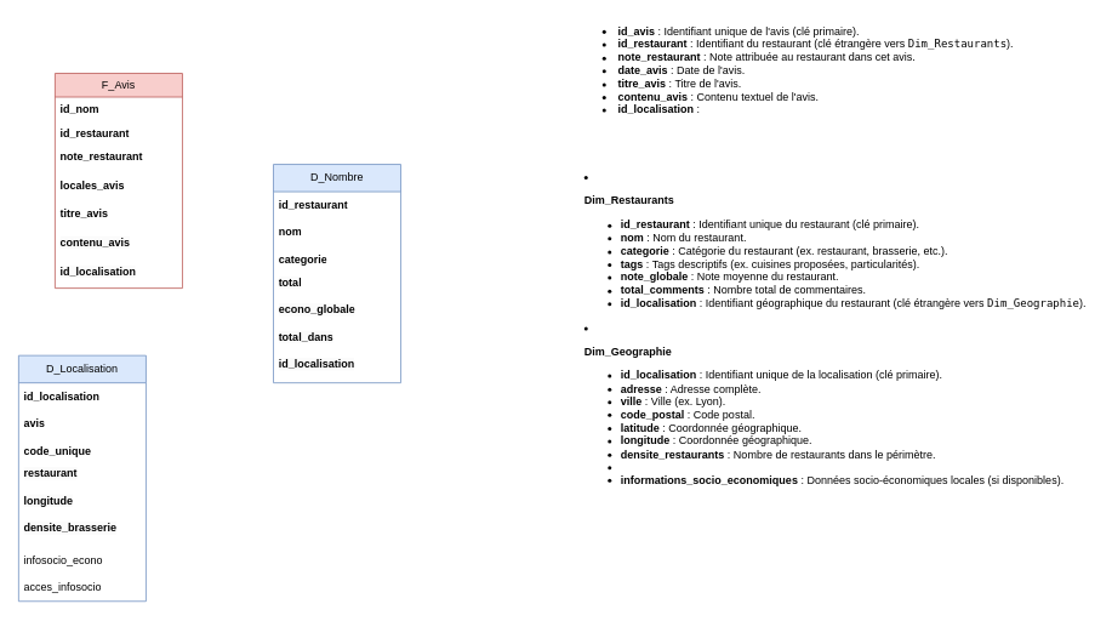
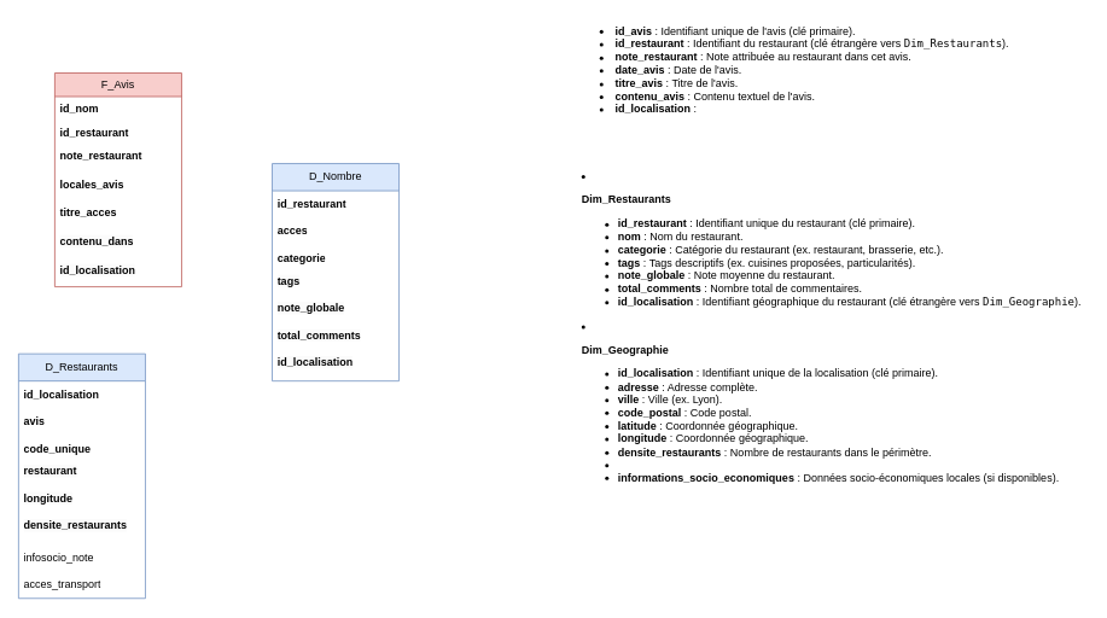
- <mxCell id="15" value="&lt;strong&gt;titre_avis&lt;/strong&gt;" style="text;strokeColor=none;fillColor=none;align=left;verticalAlign=top;spacingLeft=4;spacingRight=4;overflow=hidden;rotatable=0;points=[[0,0.5],[1,0.5]];portConstraint=eastwest;whiteSpace=wrap;html=1;" vertex="1" parent="10"><mxGeometry y="140" width="140" height="32" as="geometry" /></mxCell>
+ <mxCell id="15" value="&lt;strong&gt;titre_acces&lt;/strong&gt;" style="text;strokeColor=none;fillColor=none;align=left;verticalAlign=top;spacingLeft=4;spacingRight=4;overflow=hidden;rotatable=0;points=[[0,0.5],[1,0.5]];portConstraint=eastwest;whiteSpace=wrap;html=1;" vertex="1" parent="10"><mxGeometry y="140" width="140" height="32" as="geometry" /></mxCell>
- <mxCell id="4" value="&lt;strong&gt;nom&lt;/strong&gt;" style="text;strokeColor=none;fillColor=none;align=left;verticalAlign=middle;spacingLeft=4;spacingRight=4;overflow=hidden;points=[[0,0.5],[1,0.5]];portConstraint=eastwest;rotatable=0;whiteSpace=wrap;html=1;" vertex="1" parent="2"><mxGeometry y="60" width="140" height="30" as="geometry" /></mxCell>
+ <mxCell id="4" value="&lt;strong&gt;acces&lt;/strong&gt;" style="text;strokeColor=none;fillColor=none;align=left;verticalAlign=middle;spacingLeft=4;spacingRight=4;overflow=hidden;points=[[0,0.5],[1,0.5]];portConstraint=eastwest;rotatable=0;whiteSpace=wrap;html=1;" vertex="1" parent="2"><mxGeometry y="60" width="140" height="30" as="geometry" /></mxCell>
- <mxCell id="16" value="&lt;strong style=&quot;forced-color-adjust: none; color: rgb(0, 0, 0); font-family: Helvetica; font-size: 12px; font-style: normal; font-variant-ligatures: normal; font-variant-caps: normal; letter-spacing: normal; orphans: 2; text-align: left; text-indent: 0px; text-transform: none; widows: 2; word-spacing: 0px; -webkit-text-stroke-width: 0px; white-space: normal; background-color: rgb(251, 251, 251); text-decoration-thickness: initial; text-decoration-style: initial; text-decoration-color: initial;&quot;&gt;contenu_avis&lt;/strong&gt;&lt;div&gt;&lt;br/&gt;&lt;/div&gt;" style="text;strokeColor=none;fillColor=none;align=left;verticalAlign=top;spacingLeft=4;spacingRight=4;overflow=hidden;rotatable=0;points=[[0,0.5],[1,0.5]];portConstraint=eastwest;whiteSpace=wrap;html=1;" vertex="1" parent="10"><mxGeometry y="172" width="140" height="32" as="geometry" /></mxCell>
+ <mxCell id="16" value="&lt;strong style=&quot;forced-color-adjust: none; color: rgb(0, 0, 0); font-family: Helvetica; font-size: 12px; font-style: normal; font-variant-ligatures: normal; font-variant-caps: normal; letter-spacing: normal; orphans: 2; text-align: left; text-indent: 0px; text-transform: none; widows: 2; word-spacing: 0px; -webkit-text-stroke-width: 0px; white-space: normal; background-color: rgb(251, 251, 251); text-decoration-thickness: initial; text-decoration-style: initial; text-decoration-color: initial;&quot;&gt;contenu_dans&lt;/strong&gt;&lt;div&gt;&lt;br/&gt;&lt;/div&gt;" style="text;strokeColor=none;fillColor=none;align=left;verticalAlign=top;spacingLeft=4;spacingRight=4;overflow=hidden;rotatable=0;points=[[0,0.5],[1,0.5]];portConstraint=eastwest;whiteSpace=wrap;html=1;" vertex="1" parent="10"><mxGeometry y="172" width="140" height="32" as="geometry" /></mxCell>
- <mxCell id="6" value="&lt;div&gt;&lt;strong style=&quot;color: rgb(0, 0, 0); background-color: rgb(251, 251, 251);&quot;&gt;total&lt;/strong&gt;&lt;/div&gt;&lt;div&gt;&lt;strong style=&quot;forced-color-adjust: none; color: rgb(0, 0, 0); font-family: Helvetica; font-size: 12px; font-style: normal; font-variant-ligatures: normal; font-variant-caps: normal; letter-spacing: normal; orphans: 2; text-align: left; text-indent: 0px; text-transform: none; widows: 2; word-spacing: 0px; -webkit-text-stroke-width: 0px; white-space: normal; background-color: rgb(251, 251, 251); text-decoration-thickness: initial; text-decoration-style: initial; text-decoration-color: initial;&quot;&gt;&lt;br&gt;&lt;/strong&gt;&lt;/div&gt;" style="text;strokeColor=none;fillColor=none;align=left;verticalAlign=middle;spacingLeft=4;spacingRight=4;overflow=hidden;points=[[0,0.5],[1,0.5]];portConstraint=eastwest;rotatable=0;whiteSpace=wrap;html=1;" vertex="1" parent="2"><mxGeometry y="120" width="140" height="30" as="geometry" /></mxCell>
+ <mxCell id="6" value="&lt;div&gt;&lt;strong style=&quot;color: rgb(0, 0, 0); background-color: rgb(251, 251, 251);&quot;&gt;tags&lt;/strong&gt;&lt;/div&gt;&lt;div&gt;&lt;strong style=&quot;forced-color-adjust: none; color: rgb(0, 0, 0); font-family: Helvetica; font-size: 12px; font-style: normal; font-variant-ligatures: normal; font-variant-caps: normal; letter-spacing: normal; orphans: 2; text-align: left; text-indent: 0px; text-transform: none; widows: 2; word-spacing: 0px; -webkit-text-stroke-width: 0px; white-space: normal; background-color: rgb(251, 251, 251); text-decoration-thickness: initial; text-decoration-style: initial; text-decoration-color: initial;&quot;&gt;&lt;br&gt;&lt;/strong&gt;&lt;/div&gt;" style="text;strokeColor=none;fillColor=none;align=left;verticalAlign=middle;spacingLeft=4;spacingRight=4;overflow=hidden;points=[[0,0.5],[1,0.5]];portConstraint=eastwest;rotatable=0;whiteSpace=wrap;html=1;" vertex="1" parent="2"><mxGeometry y="120" width="140" height="30" as="geometry" /></mxCell>
- <mxCell id="7" value="&lt;strong style=&quot;forced-color-adjust: none; color: rgb(0, 0, 0); font-family: Helvetica; font-size: 12px; font-style: normal; font-variant-ligatures: normal; font-variant-caps: normal; letter-spacing: normal; orphans: 2; text-align: left; text-indent: 0px; text-transform: none; widows: 2; word-spacing: 0px; -webkit-text-stroke-width: 0px; white-space: normal; background-color: rgb(251, 251, 251); text-decoration-thickness: initial; text-decoration-style: initial; text-decoration-color: initial;&quot;&gt;econo_globale&lt;/strong&gt;&lt;div&gt;&lt;br/&gt;&lt;/div&gt;" style="text;strokeColor=none;fillColor=none;align=left;verticalAlign=middle;spacingLeft=4;spacingRight=4;overflow=hidden;points=[[0,0.5],[1,0.5]];portConstraint=eastwest;rotatable=0;whiteSpace=wrap;html=1;" vertex="1" parent="2"><mxGeometry y="150" width="140" height="30" as="geometry" /></mxCell>
+ <mxCell id="7" value="&lt;strong style=&quot;forced-color-adjust: none; color: rgb(0, 0, 0); font-family: Helvetica; font-size: 12px; font-style: normal; font-variant-ligatures: normal; font-variant-caps: normal; letter-spacing: normal; orphans: 2; text-align: left; text-indent: 0px; text-transform: none; widows: 2; word-spacing: 0px; -webkit-text-stroke-width: 0px; white-space: normal; background-color: rgb(251, 251, 251); text-decoration-thickness: initial; text-decoration-style: initial; text-decoration-color: initial;&quot;&gt;note_globale&lt;/strong&gt;&lt;div&gt;&lt;br/&gt;&lt;/div&gt;" style="text;strokeColor=none;fillColor=none;align=left;verticalAlign=middle;spacingLeft=4;spacingRight=4;overflow=hidden;points=[[0,0.5],[1,0.5]];portConstraint=eastwest;rotatable=0;whiteSpace=wrap;html=1;" vertex="1" parent="2"><mxGeometry y="150" width="140" height="30" as="geometry" /></mxCell>
- <mxCell id="8" value="&lt;strong style=&quot;forced-color-adjust: none; color: rgb(0, 0, 0); font-family: Helvetica; font-size: 12px; font-style: normal; font-variant-ligatures: normal; font-variant-caps: normal; letter-spacing: normal; orphans: 2; text-align: left; text-indent: 0px; text-transform: none; widows: 2; word-spacing: 0px; -webkit-text-stroke-width: 0px; white-space: normal; background-color: rgb(251, 251, 251); text-decoration-thickness: initial; text-decoration-style: initial; text-decoration-color: initial;&quot;&gt;total_dans&lt;/strong&gt;&lt;div&gt;&lt;br/&gt;&lt;/div&gt;" style="text;strokeColor=none;fillColor=none;align=left;verticalAlign=middle;spacingLeft=4;spacingRight=4;overflow=hidden;points=[[0,0.5],[1,0.5]];portConstraint=eastwest;rotatable=0;whiteSpace=wrap;html=1;" vertex="1" parent="2"><mxGeometry y="180" width="140" height="30" as="geometry" /></mxCell>
+ <mxCell id="8" value="&lt;strong style=&quot;forced-color-adjust: none; color: rgb(0, 0, 0); font-family: Helvetica; font-size: 12px; font-style: normal; font-variant-ligatures: normal; font-variant-caps: normal; letter-spacing: normal; orphans: 2; text-align: left; text-indent: 0px; text-transform: none; widows: 2; word-spacing: 0px; -webkit-text-stroke-width: 0px; white-space: normal; background-color: rgb(251, 251, 251); text-decoration-thickness: initial; text-decoration-style: initial; text-decoration-color: initial;&quot;&gt;total_comments&lt;/strong&gt;&lt;div&gt;&lt;br/&gt;&lt;/div&gt;" style="text;strokeColor=none;fillColor=none;align=left;verticalAlign=middle;spacingLeft=4;spacingRight=4;overflow=hidden;points=[[0,0.5],[1,0.5]];portConstraint=eastwest;rotatable=0;whiteSpace=wrap;html=1;" vertex="1" parent="2"><mxGeometry y="180" width="140" height="30" as="geometry" /></mxCell>
- <mxCell id="18" value="D_Localisation" style="swimlane;fontStyle=0;childLayout=stackLayout;horizontal=1;startSize=30;horizontalStack=0;resizeParent=1;resizeParentMax=0;resizeLast=0;collapsible=1;marginBottom=0;whiteSpace=wrap;html=1;fillColor=#dae8fc;strokeColor=#6c8ebf;" vertex="1" parent="1"><mxGeometry x="20" y="390" width="140" height="270" as="geometry" /></mxCell>
+ <mxCell id="18" value="D_Restaurants" style="swimlane;fontStyle=0;childLayout=stackLayout;horizontal=1;startSize=30;horizontalStack=0;resizeParent=1;resizeParentMax=0;resizeLast=0;collapsible=1;marginBottom=0;whiteSpace=wrap;html=1;fillColor=#dae8fc;strokeColor=#6c8ebf;" vertex="1" parent="1"><mxGeometry x="20" y="390" width="140" height="270" as="geometry" /></mxCell>
- <mxCell id="24" value="&lt;strong style=&quot;forced-color-adjust: none; color: rgb(0, 0, 0); font-family: Helvetica; font-size: 12px; font-style: normal; font-variant-ligatures: normal; font-variant-caps: normal; letter-spacing: normal; orphans: 2; text-align: left; text-indent: 0px; text-transform: none; widows: 2; word-spacing: 0px; -webkit-text-stroke-width: 0px; white-space: normal; background-color: rgb(251, 251, 251); text-decoration-thickness: initial; text-decoration-style: initial; text-decoration-color: initial;&quot;&gt;densite_brasserie&lt;/strong&gt;&lt;div&gt;&lt;br/&gt;&lt;/div&gt;" style="text;strokeColor=none;fillColor=none;align=left;verticalAlign=middle;spacingLeft=4;spacingRight=4;overflow=hidden;points=[[0,0.5],[1,0.5]];portConstraint=eastwest;rotatable=0;whiteSpace=wrap;html=1;" vertex="1" parent="18"><mxGeometry y="180" width="140" height="30" as="geometry" /></mxCell>
+ <mxCell id="24" value="&lt;strong style=&quot;forced-color-adjust: none; color: rgb(0, 0, 0); font-family: Helvetica; font-size: 12px; font-style: normal; font-variant-ligatures: normal; font-variant-caps: normal; letter-spacing: normal; orphans: 2; text-align: left; text-indent: 0px; text-transform: none; widows: 2; word-spacing: 0px; -webkit-text-stroke-width: 0px; white-space: normal; background-color: rgb(251, 251, 251); text-decoration-thickness: initial; text-decoration-style: initial; text-decoration-color: initial;&quot;&gt;densite_restaurants&lt;/strong&gt;&lt;div&gt;&lt;br/&gt;&lt;/div&gt;" style="text;strokeColor=none;fillColor=none;align=left;verticalAlign=middle;spacingLeft=4;spacingRight=4;overflow=hidden;points=[[0,0.5],[1,0.5]];portConstraint=eastwest;rotatable=0;whiteSpace=wrap;html=1;" vertex="1" parent="18"><mxGeometry y="180" width="140" height="30" as="geometry" /></mxCell>
- <mxCell id="25" value="infosocio_econo" style="text;strokeColor=none;fillColor=none;align=left;verticalAlign=middle;spacingLeft=4;spacingRight=4;overflow=hidden;points=[[0,0.5],[1,0.5]];portConstraint=eastwest;rotatable=0;whiteSpace=wrap;html=1;" vertex="1" parent="18"><mxGeometry y="210" width="140" height="30" as="geometry" /></mxCell>
+ <mxCell id="25" value="infosocio_note" style="text;strokeColor=none;fillColor=none;align=left;verticalAlign=middle;spacingLeft=4;spacingRight=4;overflow=hidden;points=[[0,0.5],[1,0.5]];portConstraint=eastwest;rotatable=0;whiteSpace=wrap;html=1;" vertex="1" parent="18"><mxGeometry y="210" width="140" height="30" as="geometry" /></mxCell>
- <mxCell id="26" value="acces_infosocio" style="text;strokeColor=none;fillColor=none;align=left;verticalAlign=middle;spacingLeft=4;spacingRight=4;overflow=hidden;points=[[0,0.5],[1,0.5]];portConstraint=eastwest;rotatable=0;whiteSpace=wrap;html=1;" vertex="1" parent="18"><mxGeometry y="240" width="140" height="30" as="geometry" /></mxCell>
+ <mxCell id="26" value="acces_transport" style="text;strokeColor=none;fillColor=none;align=left;verticalAlign=middle;spacingLeft=4;spacingRight=4;overflow=hidden;points=[[0,0.5],[1,0.5]];portConstraint=eastwest;rotatable=0;whiteSpace=wrap;html=1;" vertex="1" parent="18"><mxGeometry y="240" width="140" height="30" as="geometry" /></mxCell>
